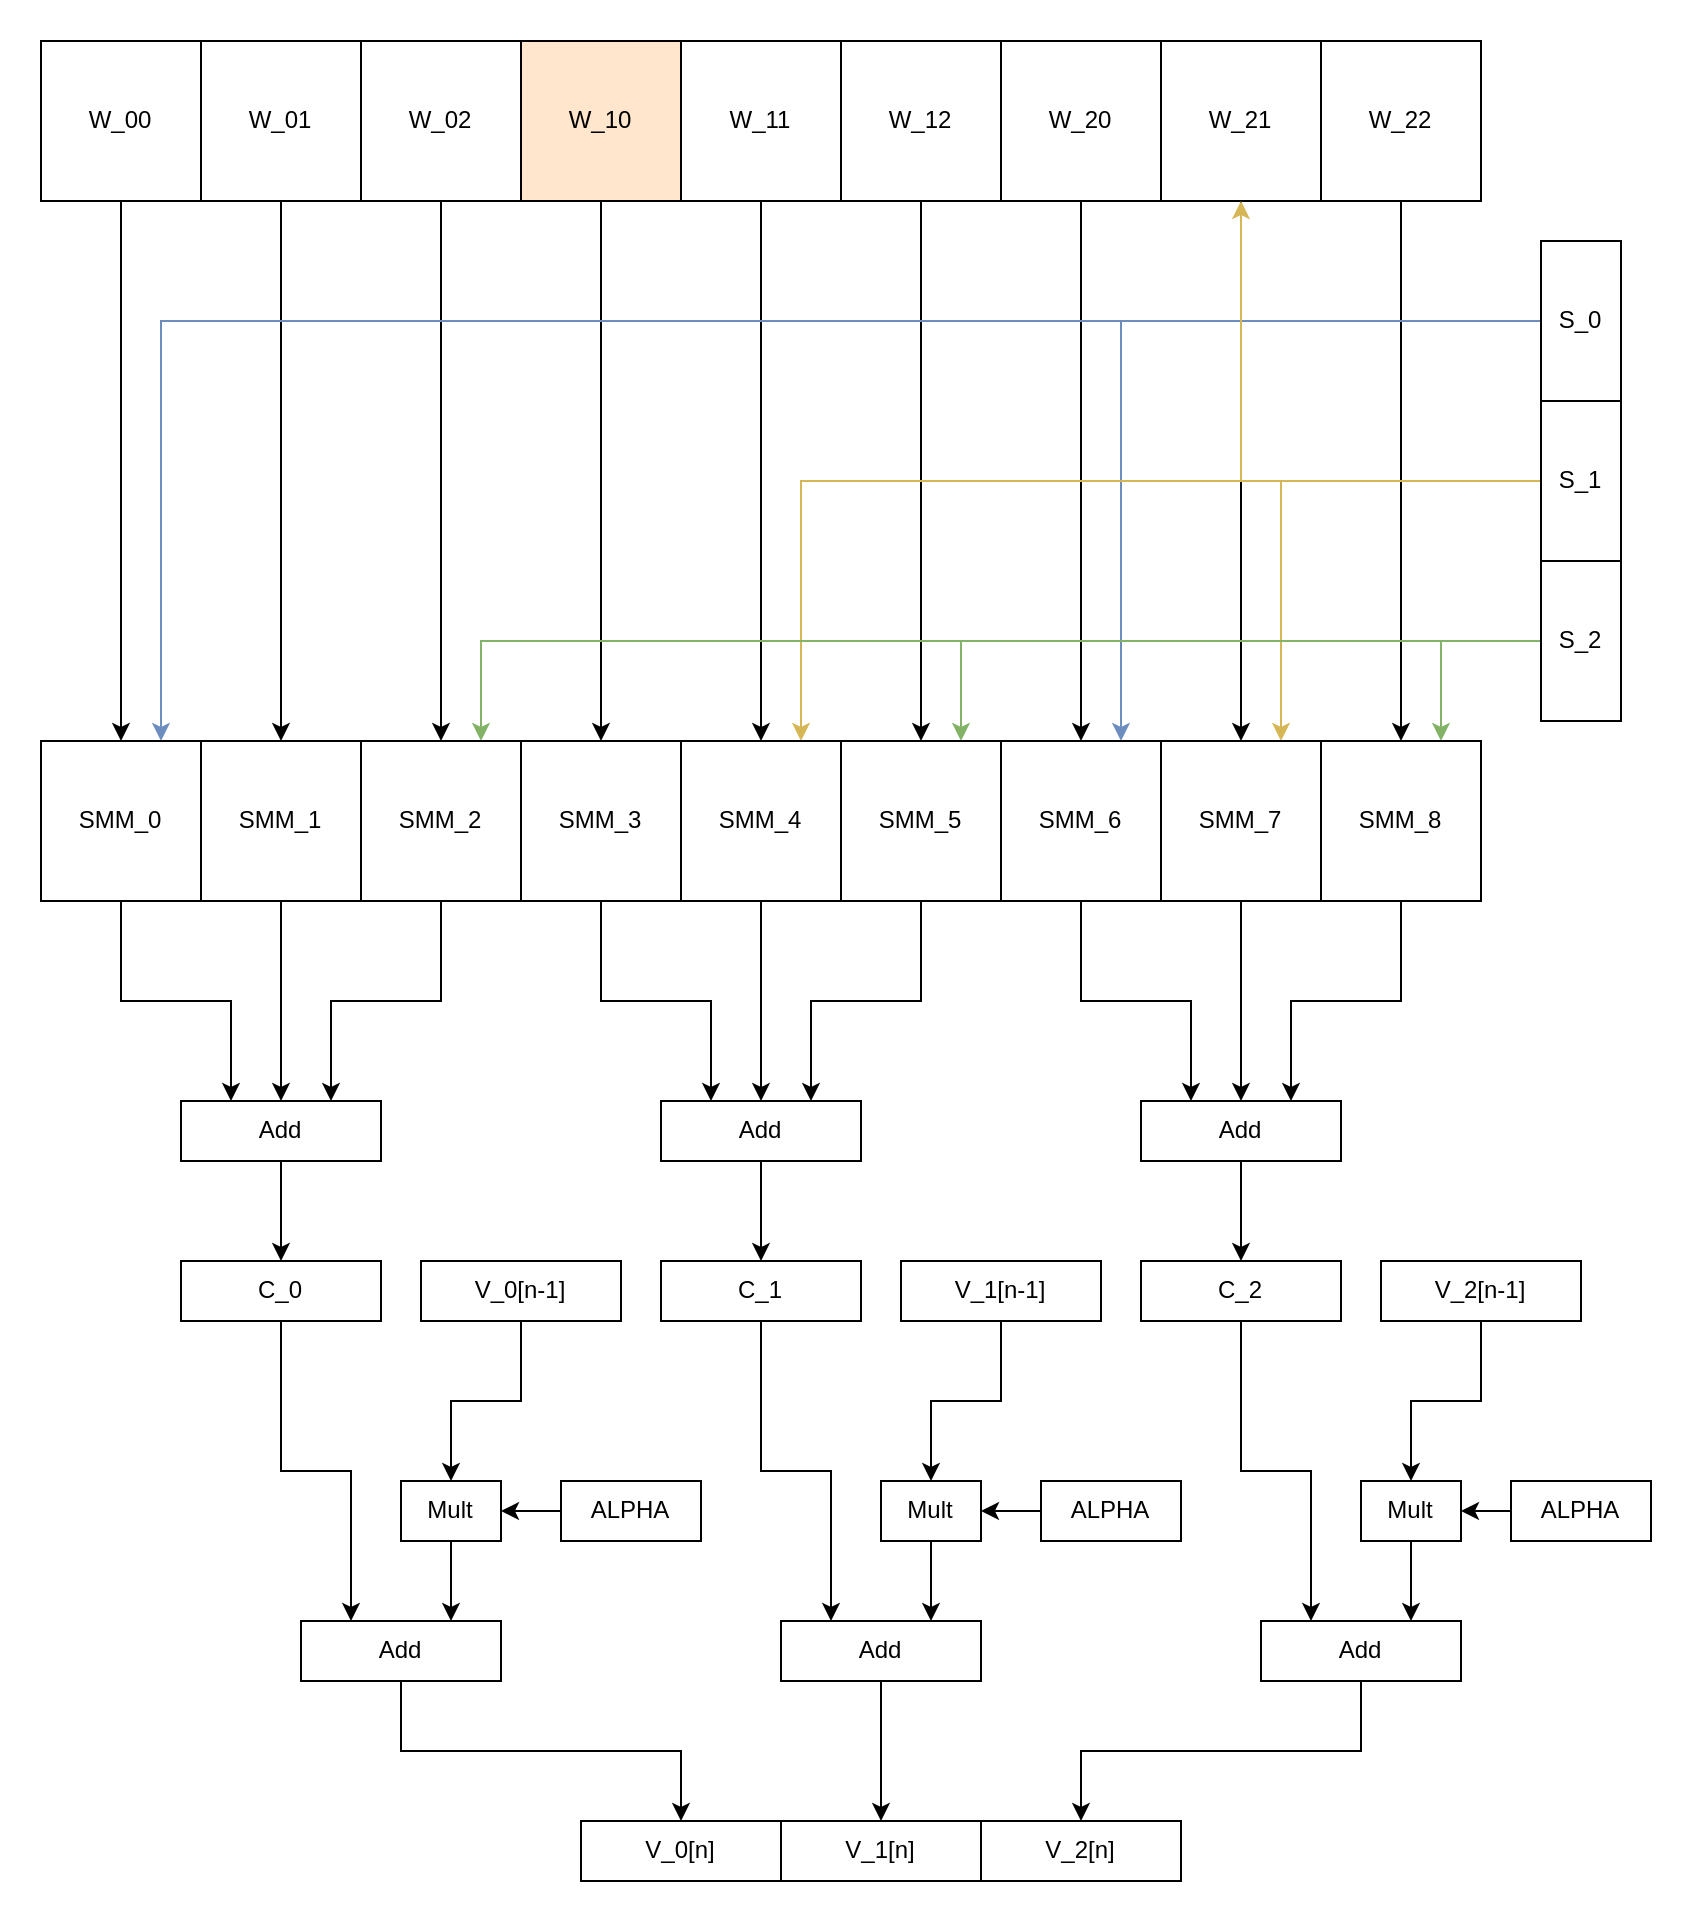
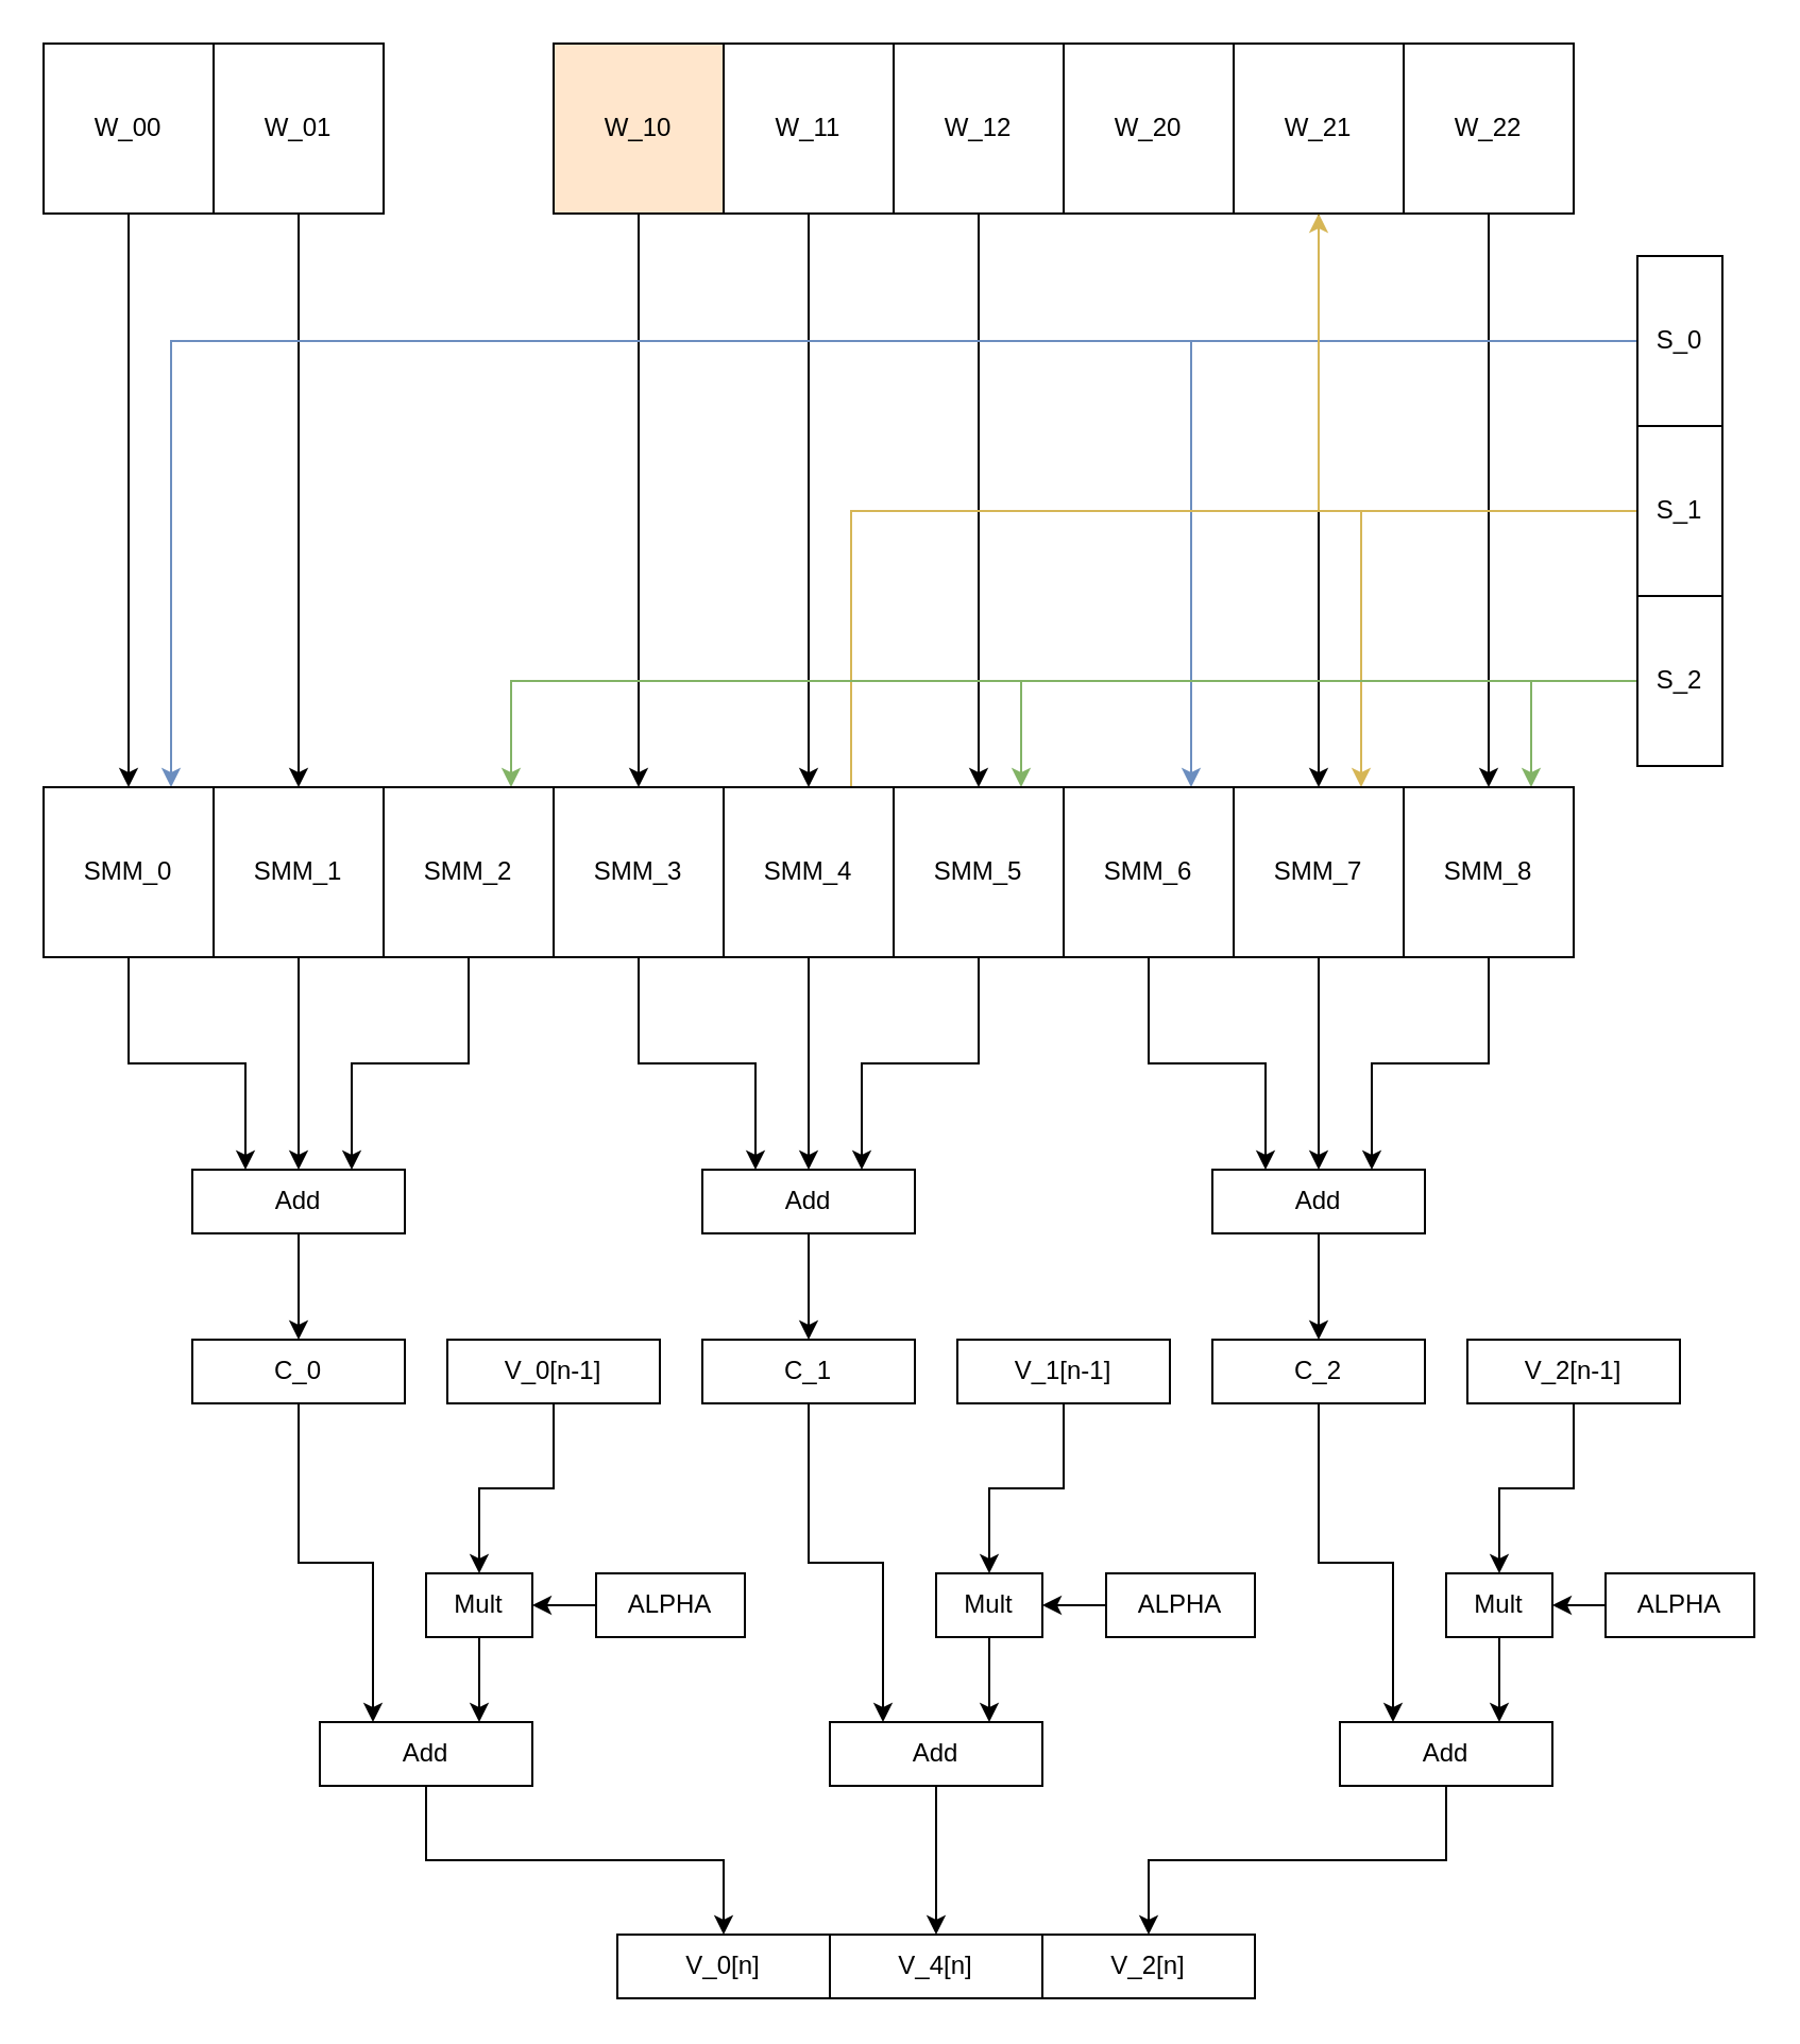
- <mxCell id="7" value="W_02" style="whiteSpace=wrap;html=1;aspect=fixed;" vertex="1" parent="1"><mxGeometry x="180" y="20" width="80" height="80" as="geometry" /></mxCell>
- <mxCell id="6" style="edgeStyle=orthogonalEdgeStyle;rounded=0;orthogonalLoop=1;jettySize=auto;html=1;exitX=0.5;exitY=1;exitDx=0;exitDy=0;entryX=0.5;entryY=0;entryDx=0;entryDy=0;" edge="1" parent="1" source="7" target="36"><mxGeometry relative="1" as="geometry" /></mxCell>
- <mxCell id="14" style="edgeStyle=orthogonalEdgeStyle;rounded=0;orthogonalLoop=1;jettySize=auto;html=1;exitX=0.5;exitY=1;exitDx=0;exitDy=0;entryX=0.5;entryY=0;entryDx=0;entryDy=0;" edge="1" parent="1" source="15" target="44"><mxGeometry relative="1" as="geometry" /></mxCell>
- <mxCell id="24" style="edgeStyle=orthogonalEdgeStyle;rounded=0;orthogonalLoop=1;jettySize=auto;html=1;exitX=0;exitY=0.5;exitDx=0;exitDy=0;entryX=0.75;entryY=0;entryDx=0;entryDy=0;fillColor=#fff2cc;strokeColor=#d6b656;" edge="1" parent="1" source="26" target="40"><mxGeometry relative="1" as="geometry" /></mxCell>
+ <mxCell id="24" style="edgeStyle=orthogonalEdgeStyle;rounded=0;orthogonalLoop=1;jettySize=auto;html=1;exitX=0;exitY=0.5;exitDx=0;exitDy=0;entryX=0.75;entryY=0;entryDx=0;entryDy=0;fillColor=#fff2cc;strokeColor=#d6b656;endArrow=none;" edge="1" parent="1" source="26" target="40"><mxGeometry relative="1" as="geometry" /></mxCell>
- <mxCell id="74" value="V_1[n]" style="rounded=0;whiteSpace=wrap;html=1;" vertex="1" parent="1"><mxGeometry x="390" y="910" width="100" height="30" as="geometry" /></mxCell>
+ <mxCell id="74" value="V_4[n]" style="rounded=0;whiteSpace=wrap;html=1;" vertex="1" parent="1"><mxGeometry x="390" y="910" width="100" height="30" as="geometry" /></mxCell>
